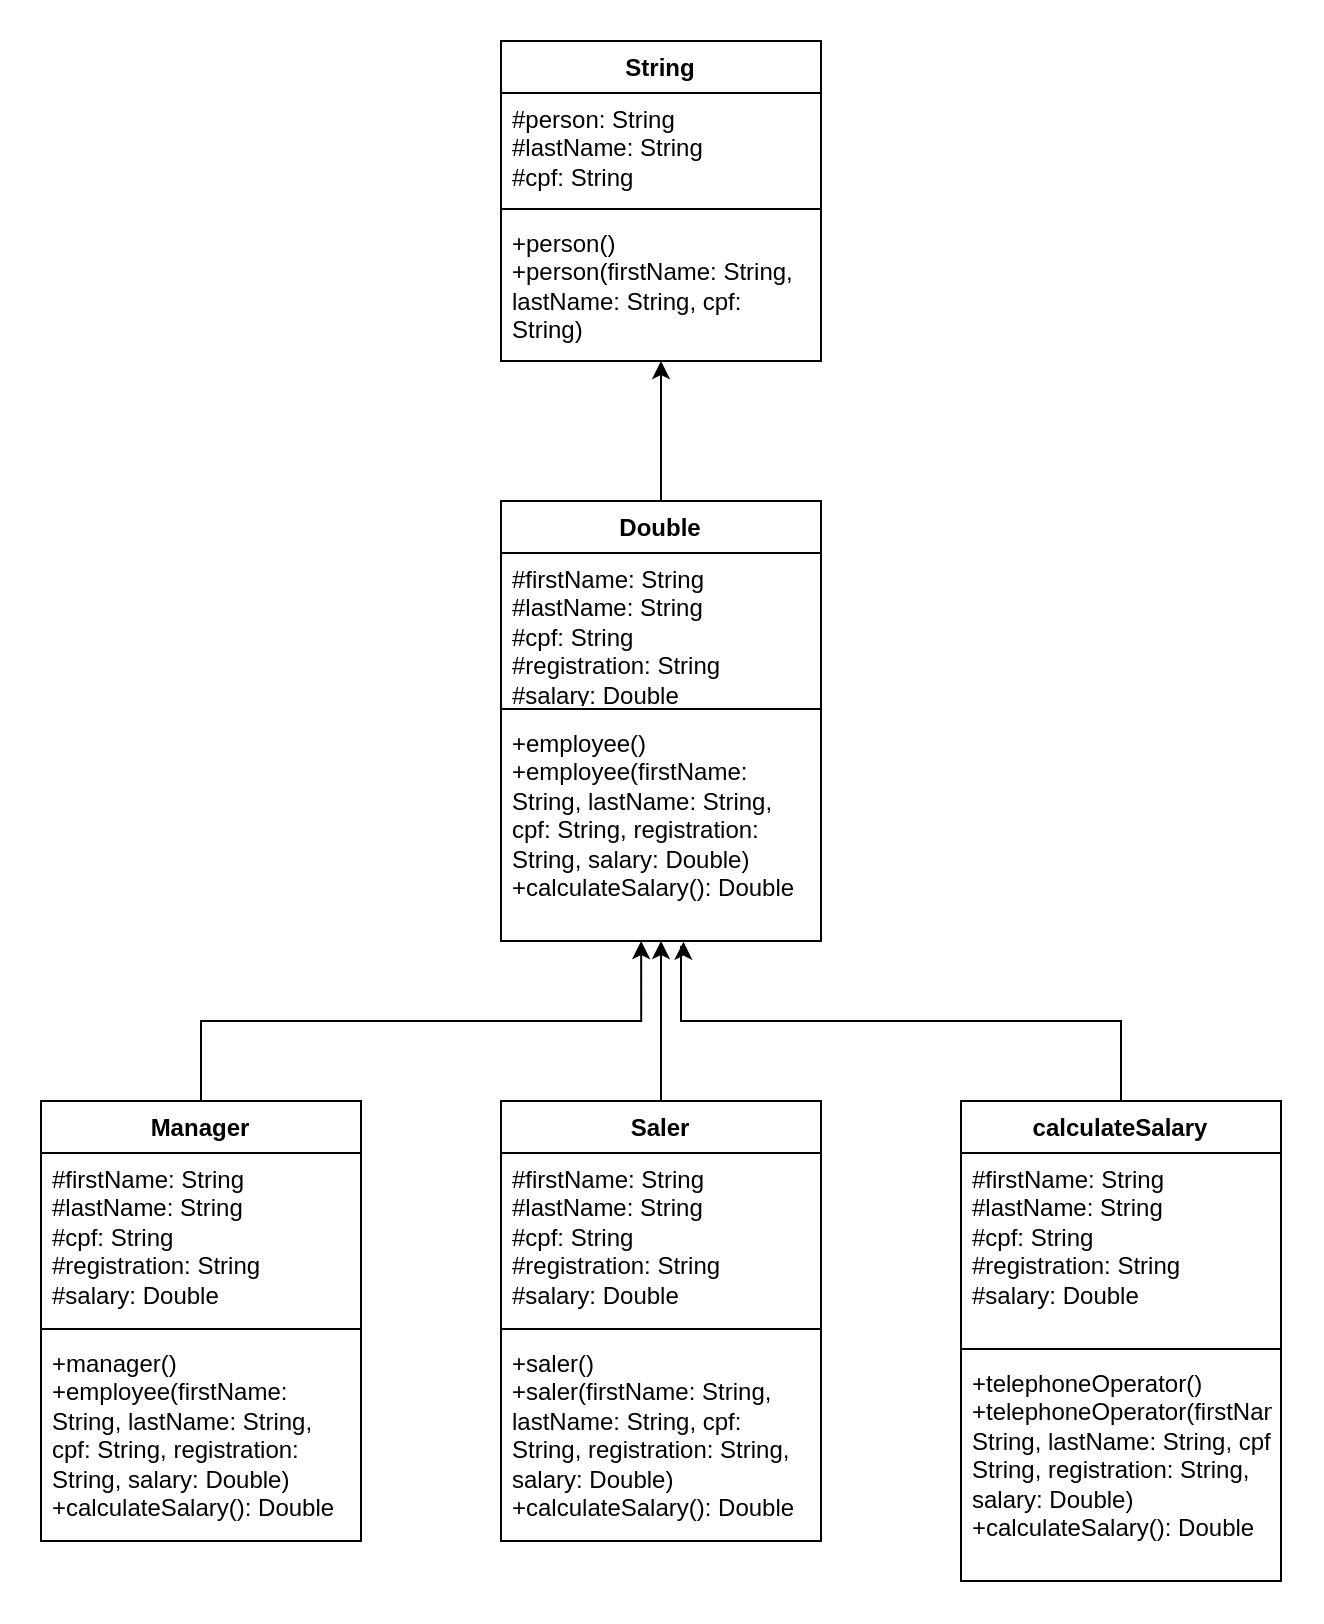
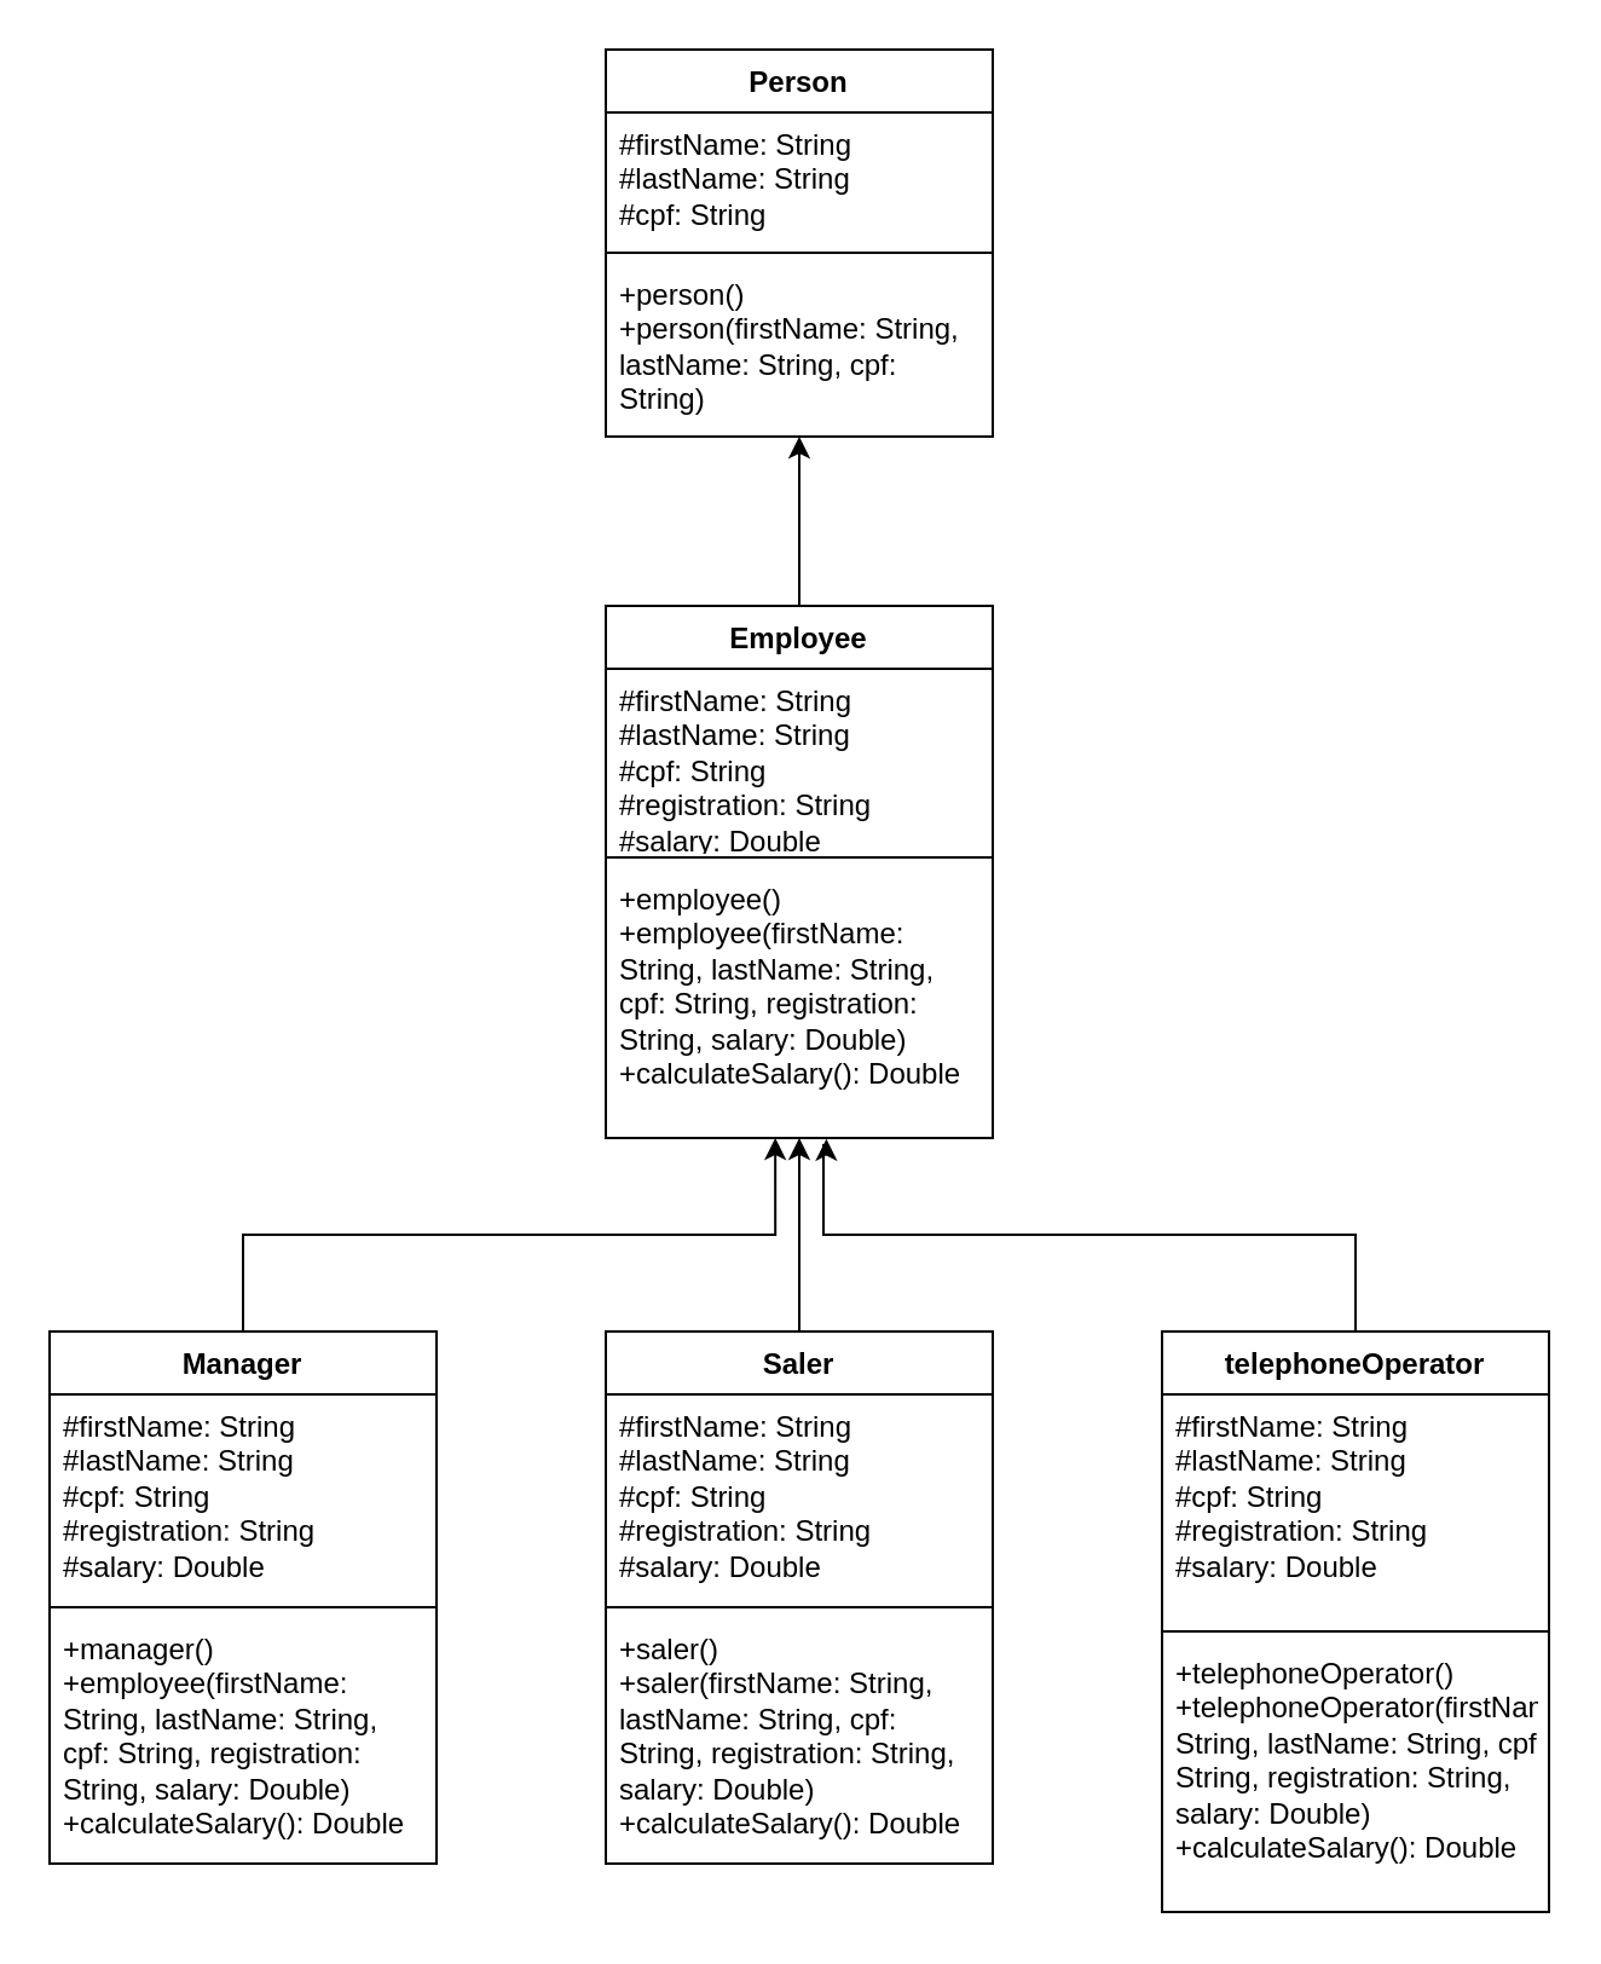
- <mxCell id="2" value="String" style="swimlane;fontStyle=1;align=center;verticalAlign=top;childLayout=stackLayout;horizontal=1;startSize=26;horizontalStack=0;resizeParent=1;resizeParentMax=0;resizeLast=0;collapsible=1;marginBottom=0;whiteSpace=wrap;html=1;" vertex="1" parent="1"><mxGeometry x="250" y="20" width="160" height="160" as="geometry" /></mxCell>
+ <mxCell id="2" value="Person" style="swimlane;fontStyle=1;align=center;verticalAlign=top;childLayout=stackLayout;horizontal=1;startSize=26;horizontalStack=0;resizeParent=1;resizeParentMax=0;resizeLast=0;collapsible=1;marginBottom=0;whiteSpace=wrap;html=1;" vertex="1" parent="1"><mxGeometry x="250" y="20" width="160" height="160" as="geometry" /></mxCell>
- <mxCell id="3" value="#person: String&lt;div&gt;#lastName: String&lt;br&gt;&lt;div&gt;#cpf: String&lt;/div&gt;&lt;/div&gt;" style="text;strokeColor=none;fillColor=none;align=left;verticalAlign=top;spacingLeft=4;spacingRight=4;overflow=hidden;rotatable=0;points=[[0,0.5],[1,0.5]];portConstraint=eastwest;whiteSpace=wrap;html=1;" vertex="1" parent="2"><mxGeometry y="26" width="160" height="54" as="geometry" /></mxCell>
+ <mxCell id="3" value="#firstName: String&lt;div&gt;#lastName: String&lt;br&gt;&lt;div&gt;#cpf: String&lt;/div&gt;&lt;/div&gt;" style="text;strokeColor=none;fillColor=none;align=left;verticalAlign=top;spacingLeft=4;spacingRight=4;overflow=hidden;rotatable=0;points=[[0,0.5],[1,0.5]];portConstraint=eastwest;whiteSpace=wrap;html=1;" vertex="1" parent="2"><mxGeometry y="26" width="160" height="54" as="geometry" /></mxCell>
- <mxCell id="7" value="Double" style="swimlane;fontStyle=1;align=center;verticalAlign=top;childLayout=stackLayout;horizontal=1;startSize=26;horizontalStack=0;resizeParent=1;resizeParentMax=0;resizeLast=0;collapsible=1;marginBottom=0;whiteSpace=wrap;html=1;" vertex="1" parent="1"><mxGeometry x="250" y="250" width="160" height="220" as="geometry" /></mxCell>
+ <mxCell id="7" value="Employee" style="swimlane;fontStyle=1;align=center;verticalAlign=top;childLayout=stackLayout;horizontal=1;startSize=26;horizontalStack=0;resizeParent=1;resizeParentMax=0;resizeLast=0;collapsible=1;marginBottom=0;whiteSpace=wrap;html=1;" vertex="1" parent="1"><mxGeometry x="250" y="250" width="160" height="220" as="geometry" /></mxCell>
- <mxCell id="21" value="calculateSalary" style="swimlane;fontStyle=1;align=center;verticalAlign=top;childLayout=stackLayout;horizontal=1;startSize=26;horizontalStack=0;resizeParent=1;resizeParentMax=0;resizeLast=0;collapsible=1;marginBottom=0;whiteSpace=wrap;html=1;" vertex="1" parent="1"><mxGeometry x="480" y="550" width="160" height="240" as="geometry" /></mxCell>
+ <mxCell id="21" value="telephoneOperator" style="swimlane;fontStyle=1;align=center;verticalAlign=top;childLayout=stackLayout;horizontal=1;startSize=26;horizontalStack=0;resizeParent=1;resizeParentMax=0;resizeLast=0;collapsible=1;marginBottom=0;whiteSpace=wrap;html=1;" vertex="1" parent="1"><mxGeometry x="480" y="550" width="160" height="240" as="geometry" /></mxCell>
